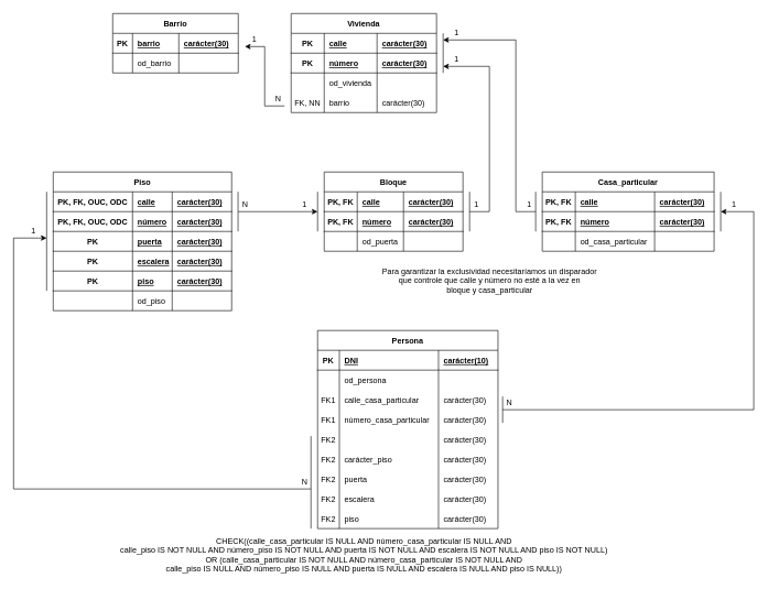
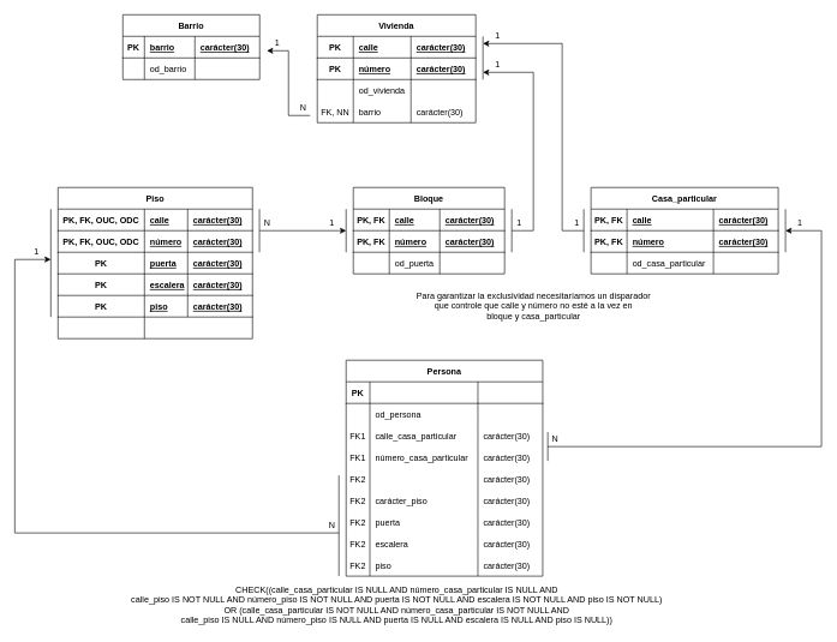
- <mxCell id="77" value="od_piso" style="shape=partialRectangle;connectable=0;fillColor=none;top=0;left=0;bottom=0;right=0;align=left;spacingLeft=6;overflow=hidden;" parent="75" vertex="1"><mxGeometry x="120" width="60" height="30" as="geometry"><mxRectangle width="60" height="30" as="alternateBounds" /></mxGeometry></mxCell>
- <mxCell id="82" value="DNI" style="shape=partialRectangle;connectable=0;fillColor=none;top=0;left=0;bottom=0;right=0;align=left;spacingLeft=6;fontStyle=5;overflow=hidden;" parent="80" vertex="1"><mxGeometry x="33" width="150" height="30" as="geometry"><mxRectangle width="150" height="30" as="alternateBounds" /></mxGeometry></mxCell>
- <mxCell id="83" value="carácter(10)" style="shape=partialRectangle;connectable=0;fillColor=none;top=0;left=0;bottom=0;right=0;align=left;spacingLeft=6;fontStyle=5;overflow=hidden;" parent="80" vertex="1"><mxGeometry x="183" width="90" height="30" as="geometry"><mxRectangle width="90" height="30" as="alternateBounds" /></mxGeometry></mxCell>
